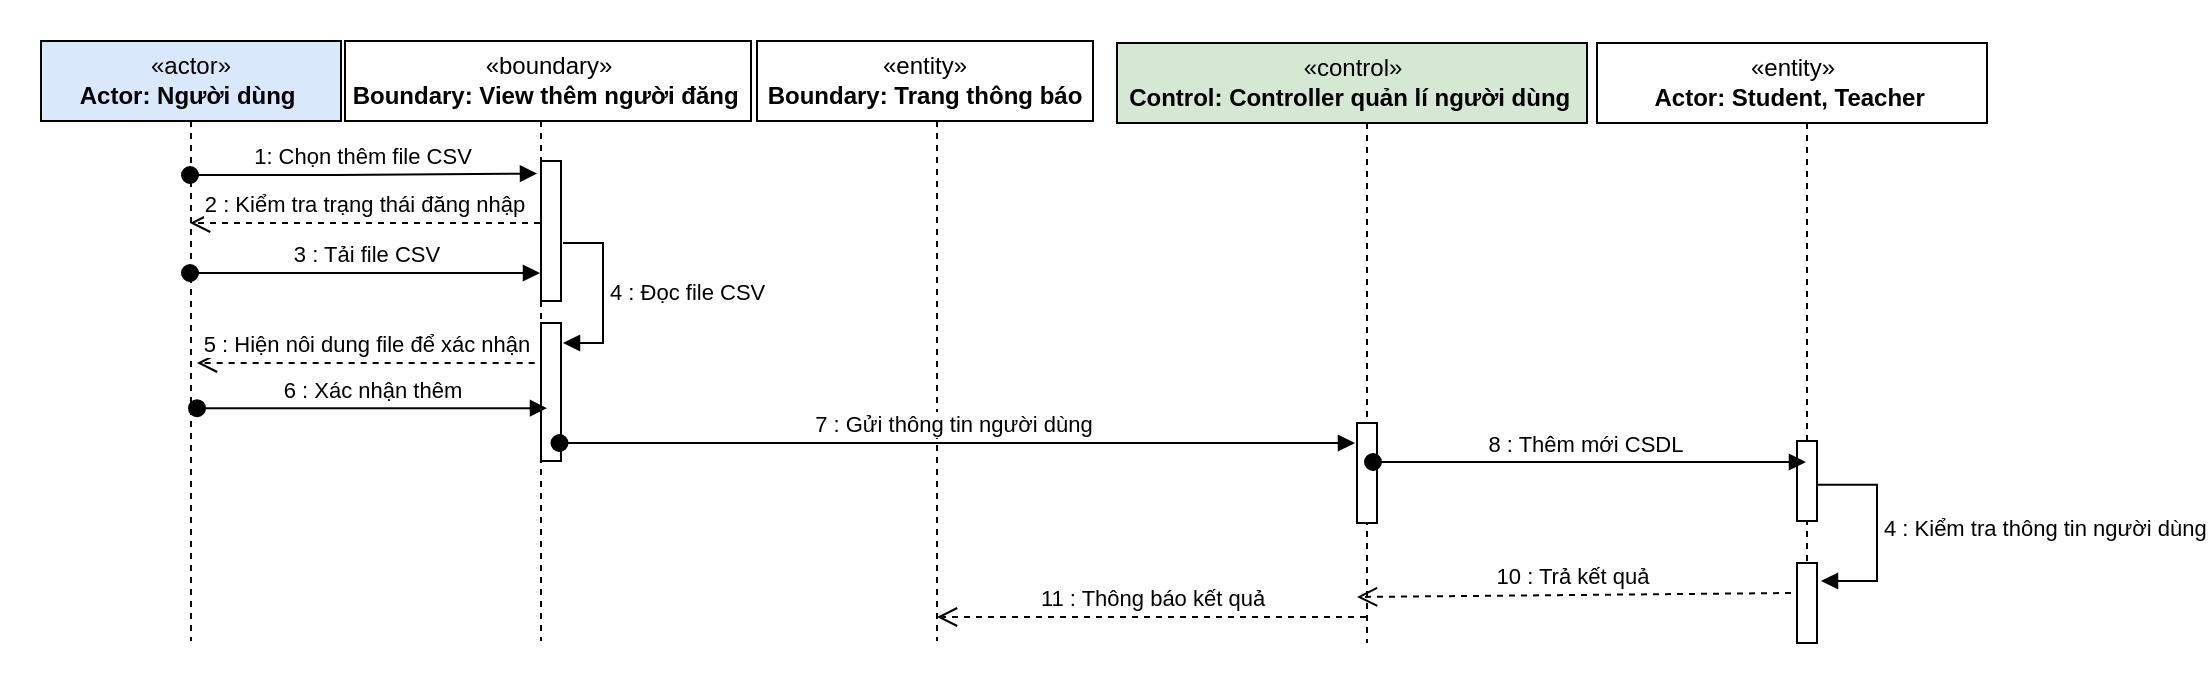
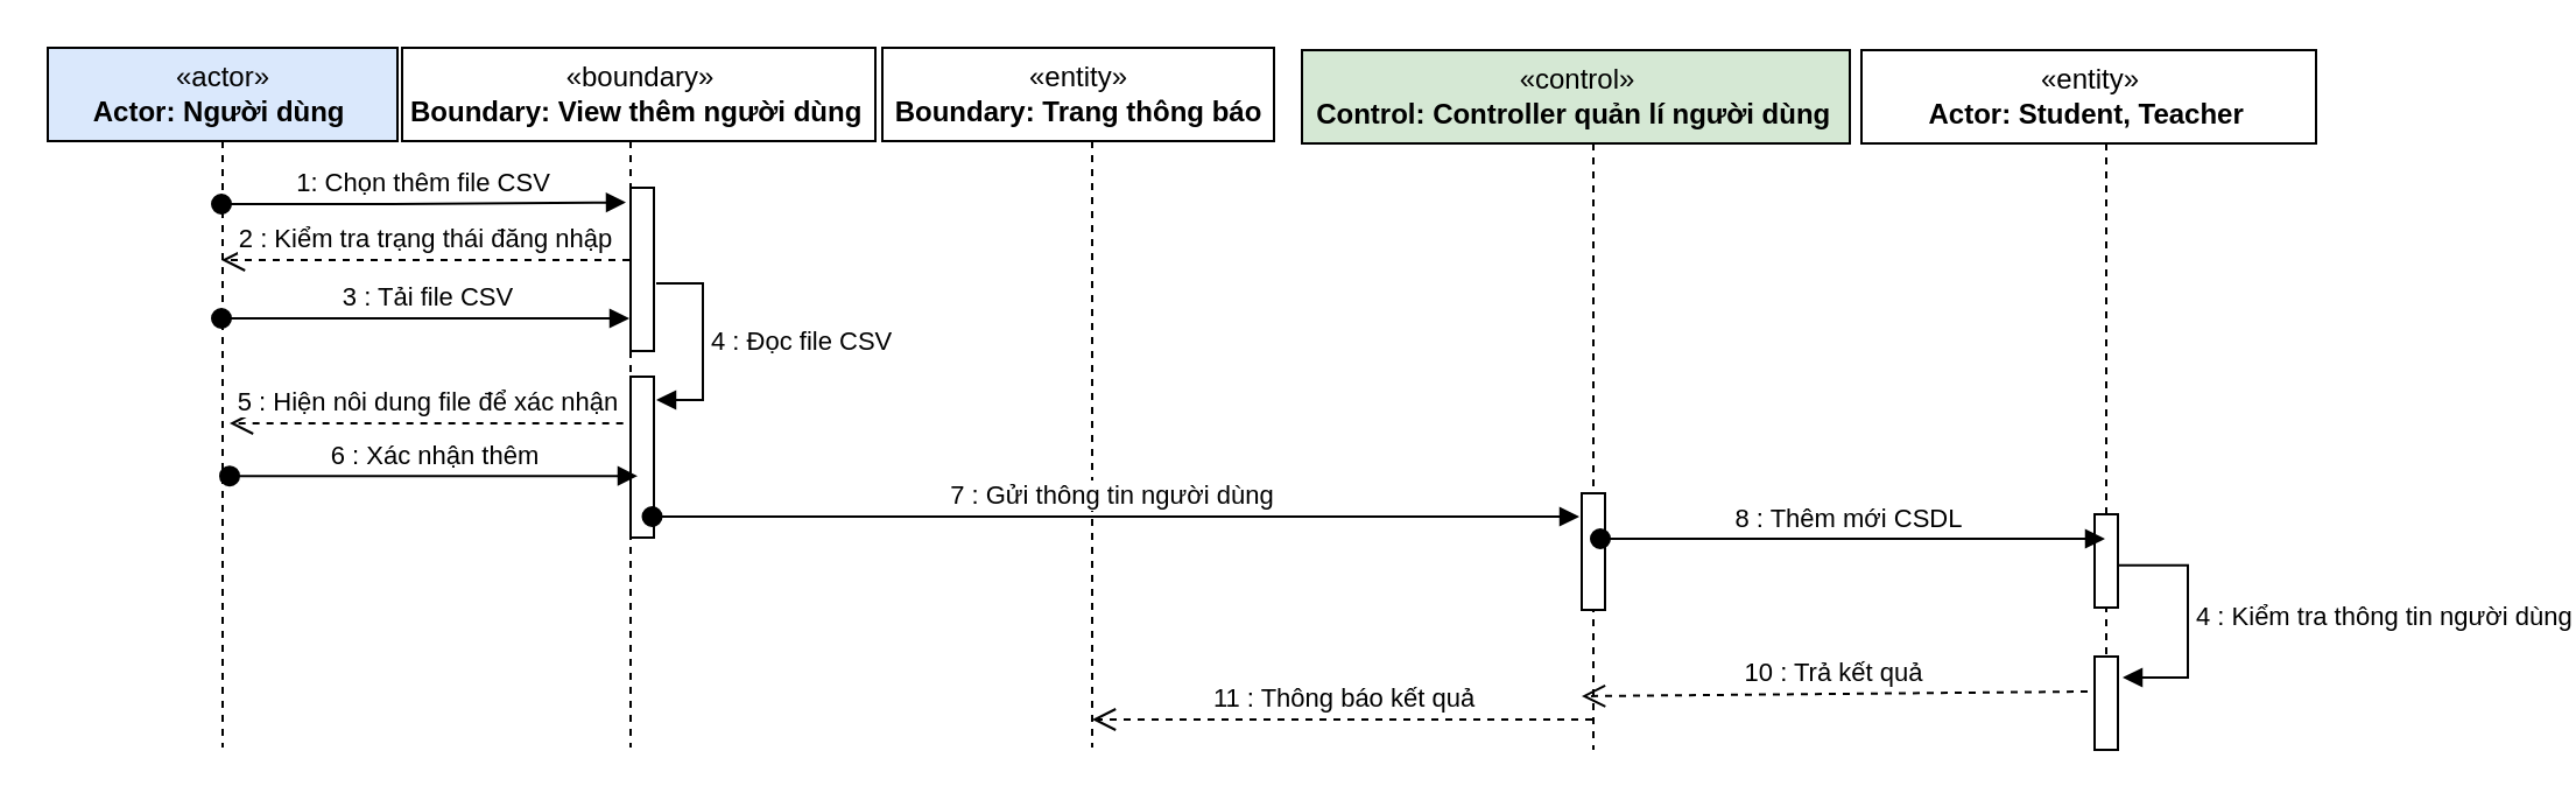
- <mxCell id="5" value="«boundary»&lt;br&gt;&lt;b&gt;Boundary: View thêm người đăng&amp;nbsp;&lt;/b&gt;" style="html=1;" parent="4" vertex="1"><mxGeometry x="-28" width="203" height="40" as="geometry" /></mxCell>
+ <mxCell id="5" value="«boundary»&lt;br&gt;&lt;b&gt;Boundary: View thêm người dùng&amp;nbsp;&lt;/b&gt;" style="html=1;" parent="4" vertex="1"><mxGeometry x="-28" width="203" height="40" as="geometry" /></mxCell>
